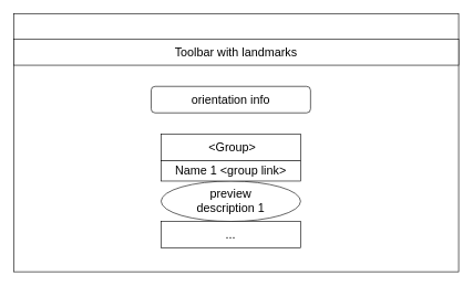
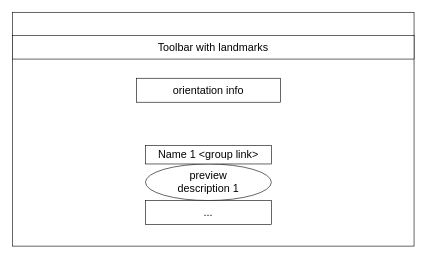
- <mxCell id="4" value="orientation info" style="whiteSpace=wrap;html=1;fontSize=18;rounded=1;" parent="1" vertex="1"><mxGeometry x="227" y="130" width="240" height="40" as="geometry" /></mxCell>
+ <mxCell id="4" value="orientation info" style="rounded=0;whiteSpace=wrap;html=1;fontSize=18;" parent="1" vertex="1"><mxGeometry x="227" y="130" width="240" height="40" as="geometry" /></mxCell>
- <mxCell id="6" value="&amp;nbsp;&amp;lt;Group&amp;gt;" style="rounded=0;whiteSpace=wrap;html=1;fontSize=18;" parent="1" vertex="1"><mxGeometry x="242" y="202" width="210" height="40" as="geometry" /></mxCell>
